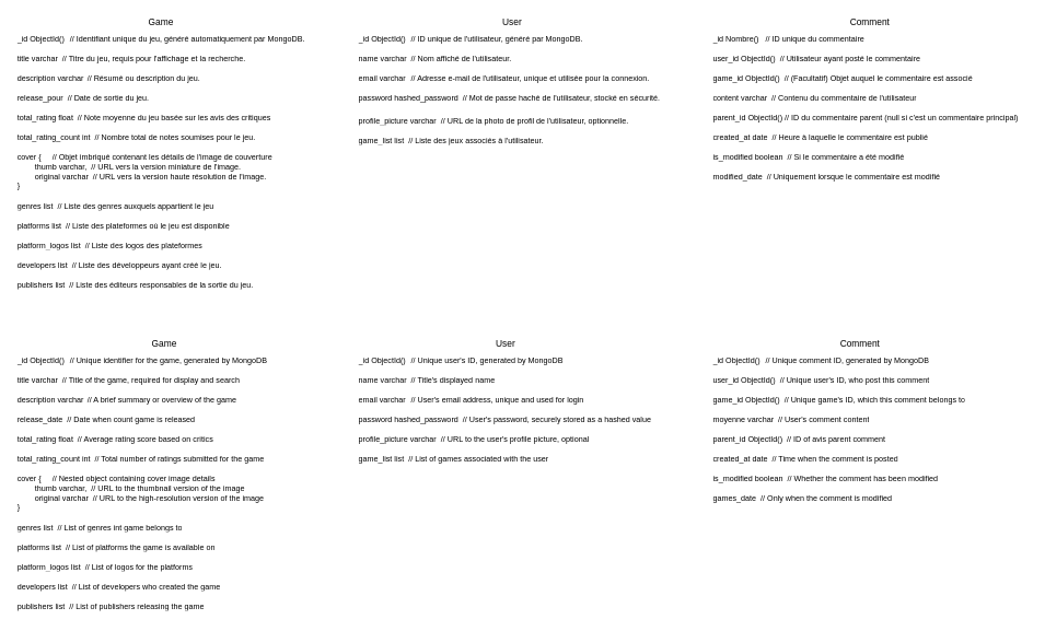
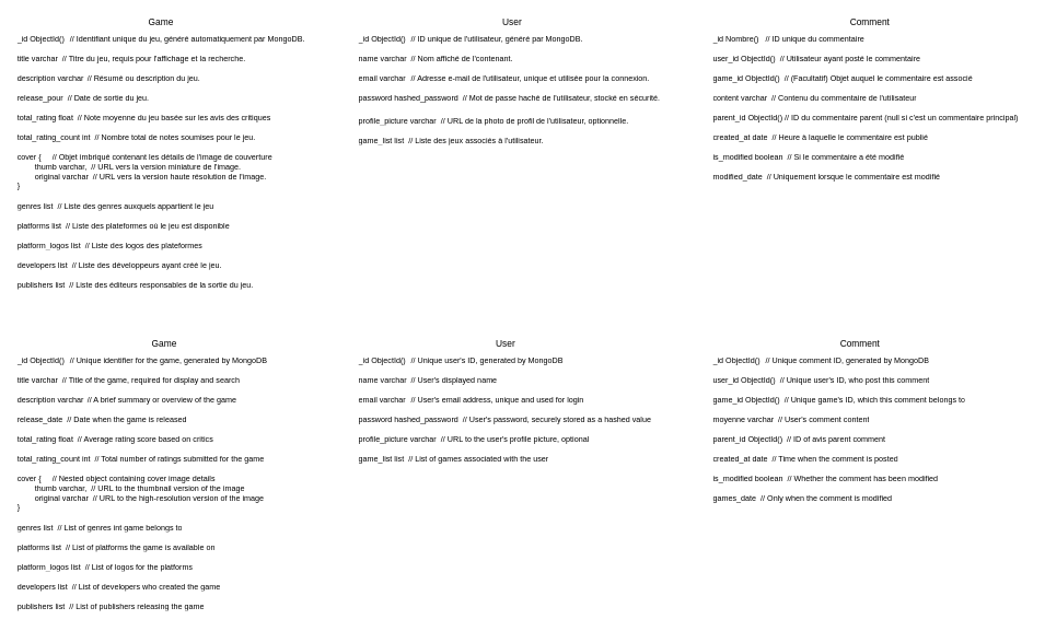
- <mxCell id="4" value="name varchar&lt;span style=&quot;white-space: pre;&quot;&gt;&#09;&lt;/span&gt;// Nom affiché de l'utilisateur." style="text;strokeColor=none;fillColor=none;spacingLeft=4;spacingRight=4;overflow=hidden;rotatable=0;points=[[0,0.5],[1,0.5]];portConstraint=eastwest;fontSize=12;whiteSpace=wrap;html=1;" vertex="1" parent="2"><mxGeometry y="56" width="480" height="30" as="geometry" /></mxCell>
+ <mxCell id="4" value="name varchar&lt;span style=&quot;white-space: pre;&quot;&gt;&#09;&lt;/span&gt;// Nom affiché de l'contenant." style="text;strokeColor=none;fillColor=none;spacingLeft=4;spacingRight=4;overflow=hidden;rotatable=0;points=[[0,0.5],[1,0.5]];portConstraint=eastwest;fontSize=12;whiteSpace=wrap;html=1;" vertex="1" parent="2"><mxGeometry y="56" width="480" height="30" as="geometry" /></mxCell>
- <mxCell id="55" value="name varchar&lt;span style=&quot;white-space: pre;&quot;&gt;&#09;&lt;/span&gt;// Title's displayed name" style="text;strokeColor=none;fillColor=none;spacingLeft=4;spacingRight=4;overflow=hidden;rotatable=0;points=[[0,0.5],[1,0.5]];portConstraint=eastwest;fontSize=12;whiteSpace=wrap;html=1;" vertex="1" parent="53"><mxGeometry y="56" width="460" height="30" as="geometry" /></mxCell>
+ <mxCell id="55" value="name varchar&lt;span style=&quot;white-space: pre;&quot;&gt;&#09;&lt;/span&gt;// User's displayed name" style="text;strokeColor=none;fillColor=none;spacingLeft=4;spacingRight=4;overflow=hidden;rotatable=0;points=[[0,0.5],[1,0.5]];portConstraint=eastwest;fontSize=12;whiteSpace=wrap;html=1;" vertex="1" parent="53"><mxGeometry y="56" width="460" height="30" as="geometry" /></mxCell>
- <mxCell id="44" value="release_date&amp;nbsp; // Date when count game is released" style="text;strokeColor=none;fillColor=none;spacingLeft=4;spacingRight=4;overflow=hidden;rotatable=0;points=[[0,0.5],[1,0.5]];portConstraint=eastwest;fontSize=12;whiteSpace=wrap;html=1;" vertex="1" parent="40"><mxGeometry y="116" width="460" height="30" as="geometry" /></mxCell>
+ <mxCell id="44" value="release_date&amp;nbsp; // Date when the game is released" style="text;strokeColor=none;fillColor=none;spacingLeft=4;spacingRight=4;overflow=hidden;rotatable=0;points=[[0,0.5],[1,0.5]];portConstraint=eastwest;fontSize=12;whiteSpace=wrap;html=1;" vertex="1" parent="40"><mxGeometry y="116" width="460" height="30" as="geometry" /></mxCell>
